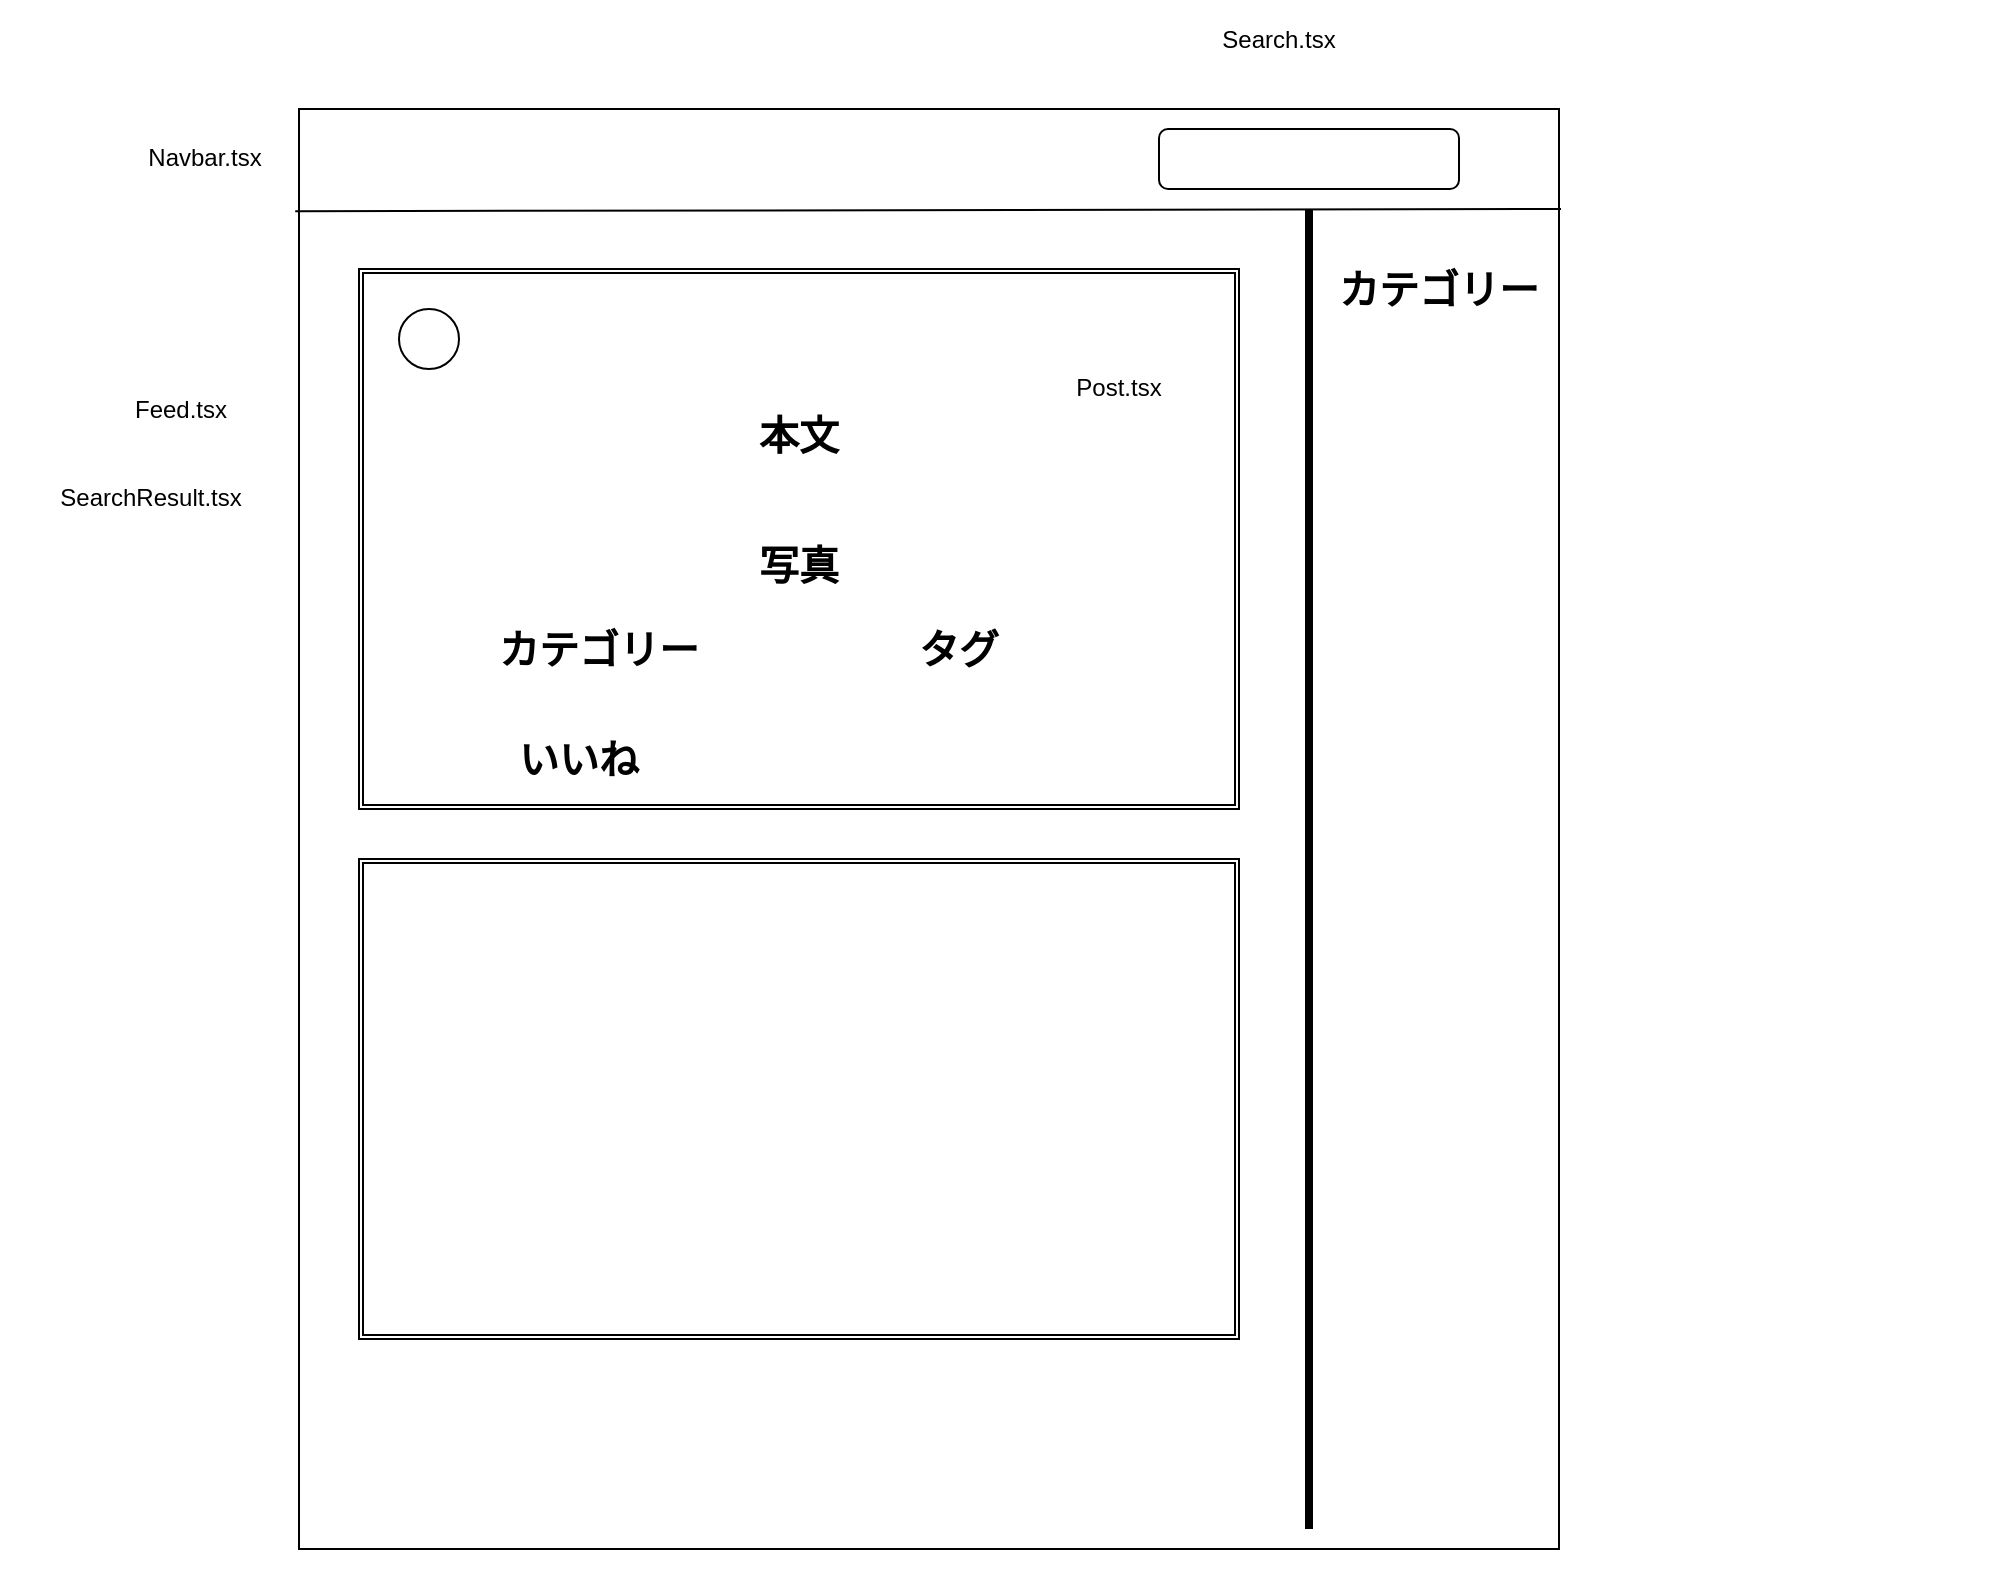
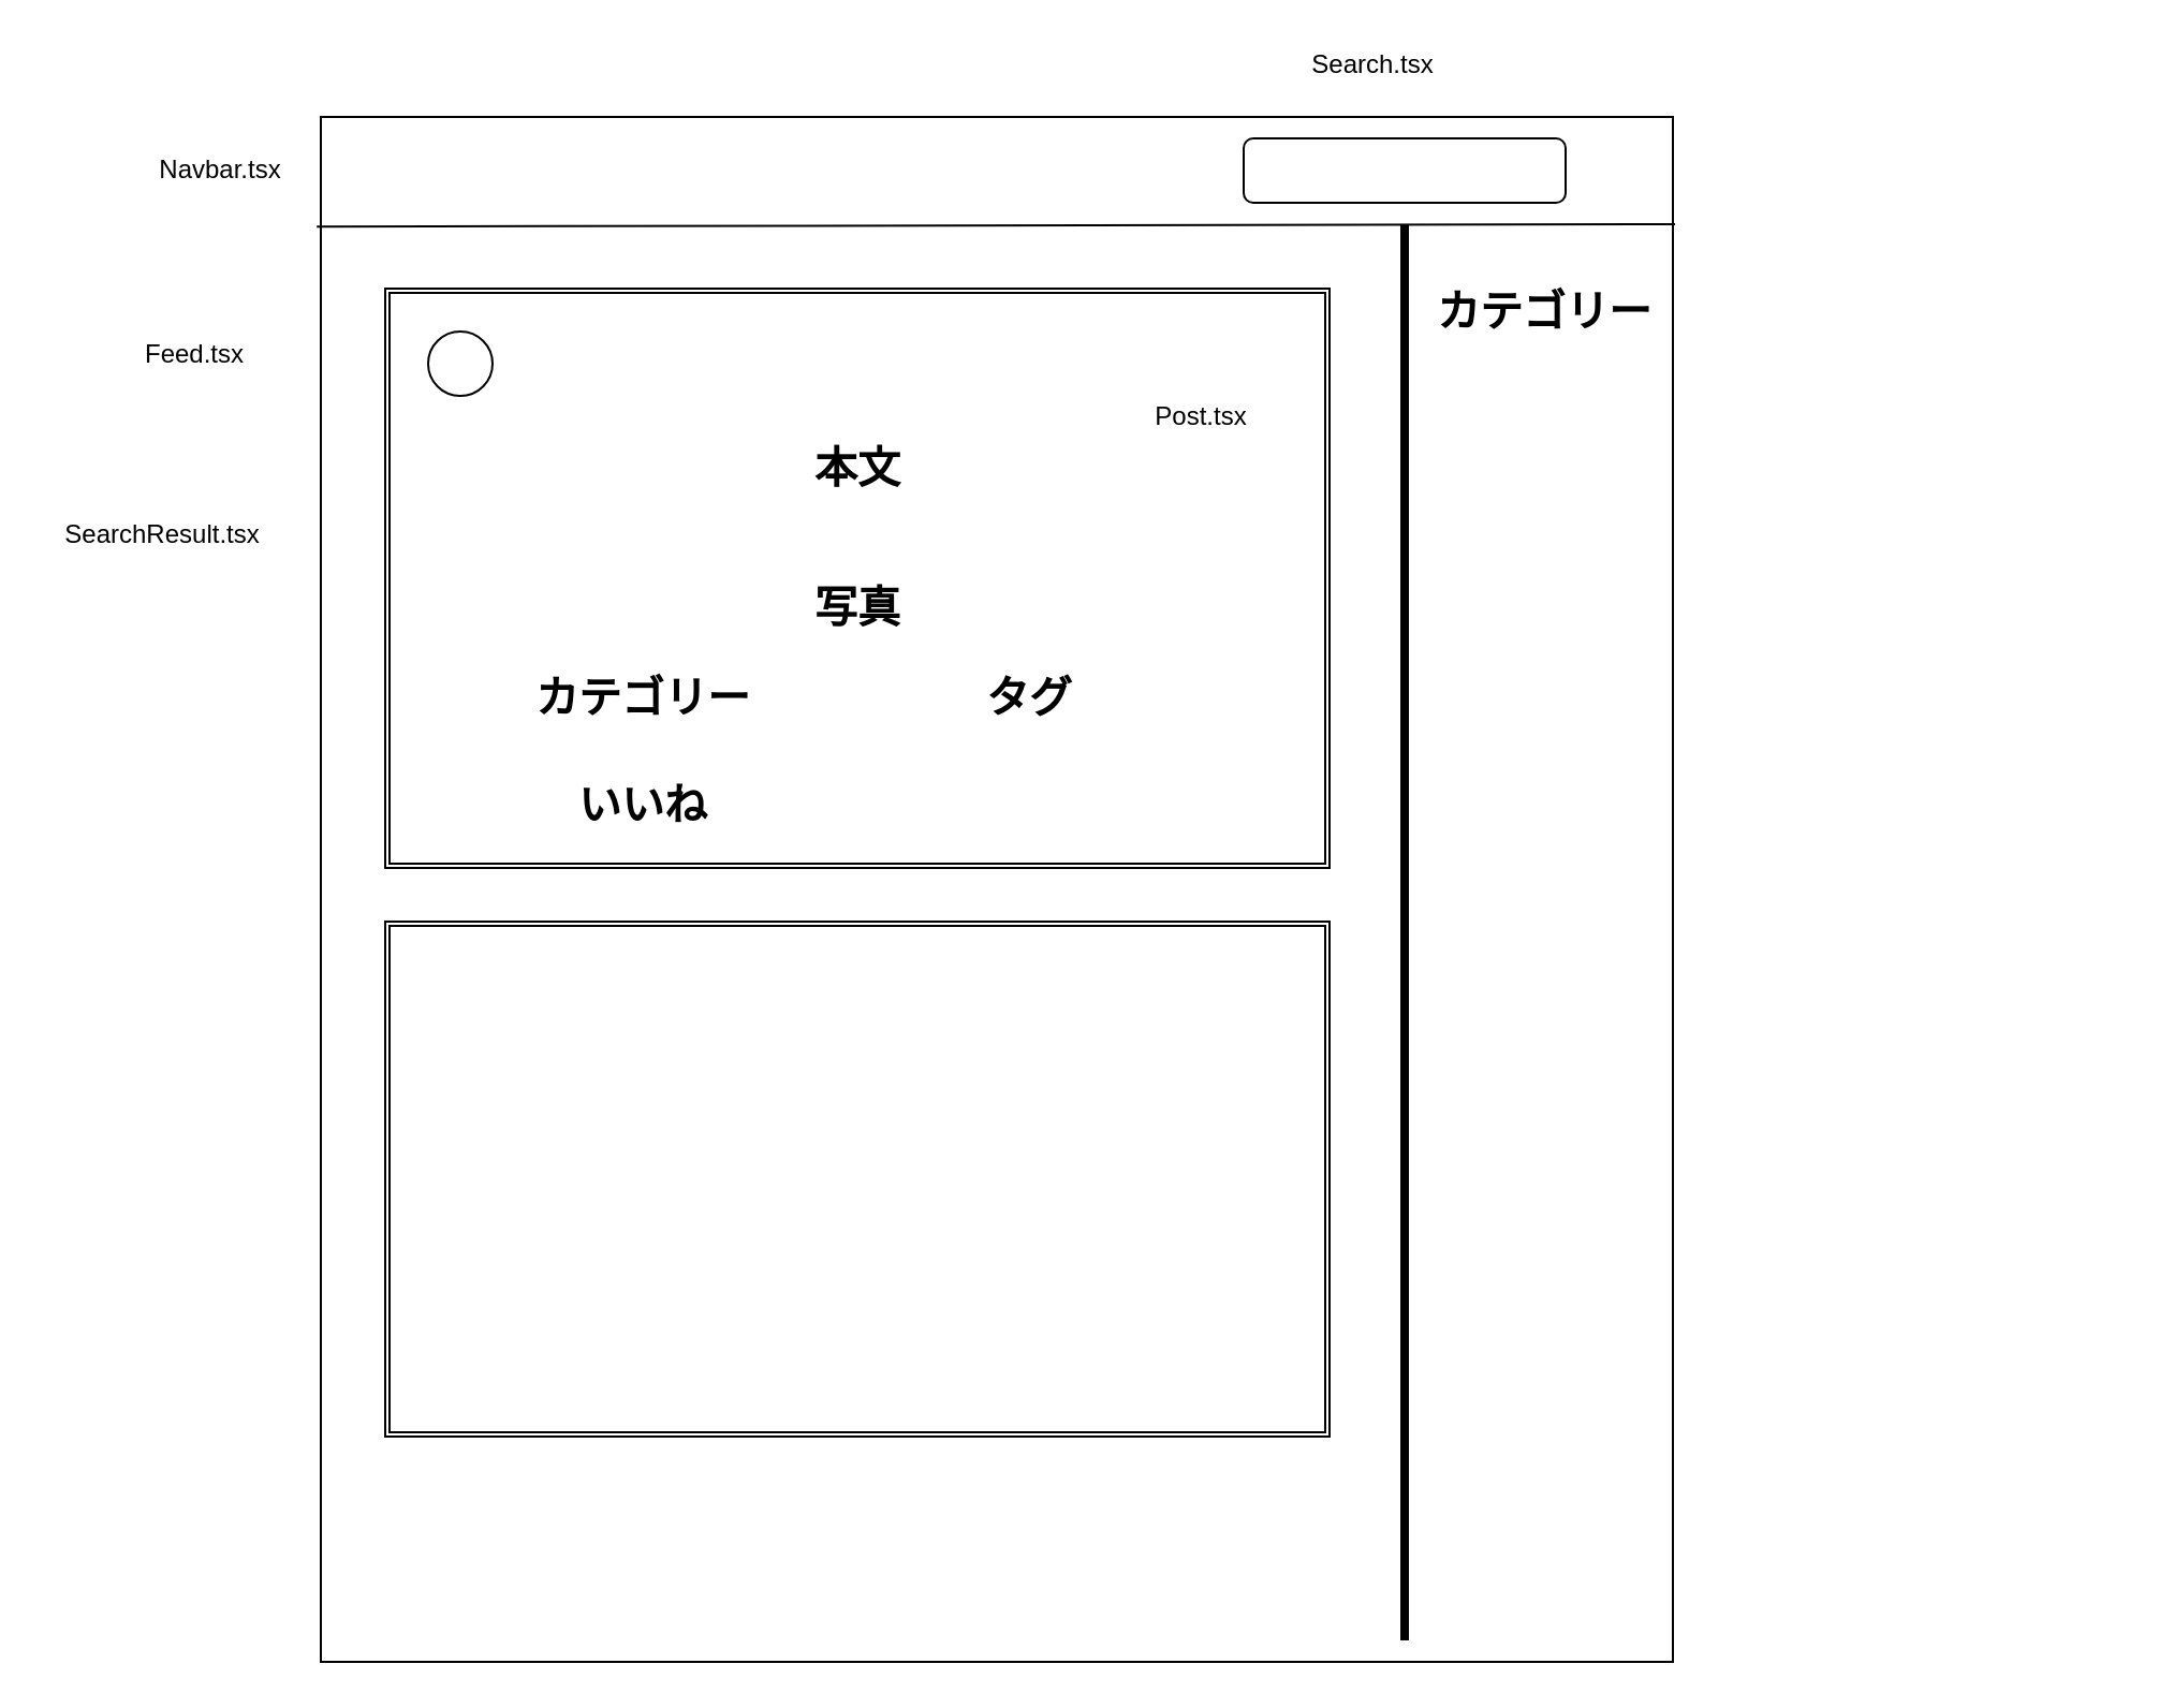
- <mxCell id="18" value="Search.tsx" style="text;html=1;align=center;verticalAlign=middle;resizable=0;points=[];autosize=1;" vertex="1" parent="1"><mxGeometry x="604" y="10" width="70" height="20" as="geometry" /></mxCell>
+ <mxCell id="18" value="Search.tsx" style="text;html=1;align=center;verticalAlign=middle;resizable=0;points=[];autosize=1;" vertex="1" parent="1"><mxGeometry x="604" y="20" width="70" height="20" as="geometry" /></mxCell>
- <mxCell id="17" value="Feed.tsx" style="text;html=1;align=center;verticalAlign=middle;resizable=0;points=[];autosize=1;" vertex="1" parent="1"><mxGeometry x="60" y="195" width="60" height="20" as="geometry" /></mxCell>
+ <mxCell id="17" value="Feed.tsx" style="text;html=1;align=center;verticalAlign=middle;resizable=0;points=[];autosize=1;" vertex="1" parent="1"><mxGeometry x="60" y="155" width="60" height="20" as="geometry" /></mxCell>
- <mxCell id="14" value="&lt;span style=&quot;font-size: 20px&quot;&gt;いいね&lt;/span&gt;" style="text;strokeColor=none;fillColor=none;html=1;fontSize=24;fontStyle=1;verticalAlign=middle;align=center;" vertex="1" parent="1"><mxGeometry x="239" y="359" width="100" height="40" as="geometry" /></mxCell>
+ <mxCell id="14" value="&lt;span style=&quot;font-size: 20px&quot;&gt;いいね&lt;/span&gt;" style="text;strokeColor=none;fillColor=none;html=1;fontSize=24;fontStyle=1;verticalAlign=middle;align=center;" vertex="1" parent="1"><mxGeometry x="249" y="354" width="100" height="40" as="geometry" /></mxCell>
